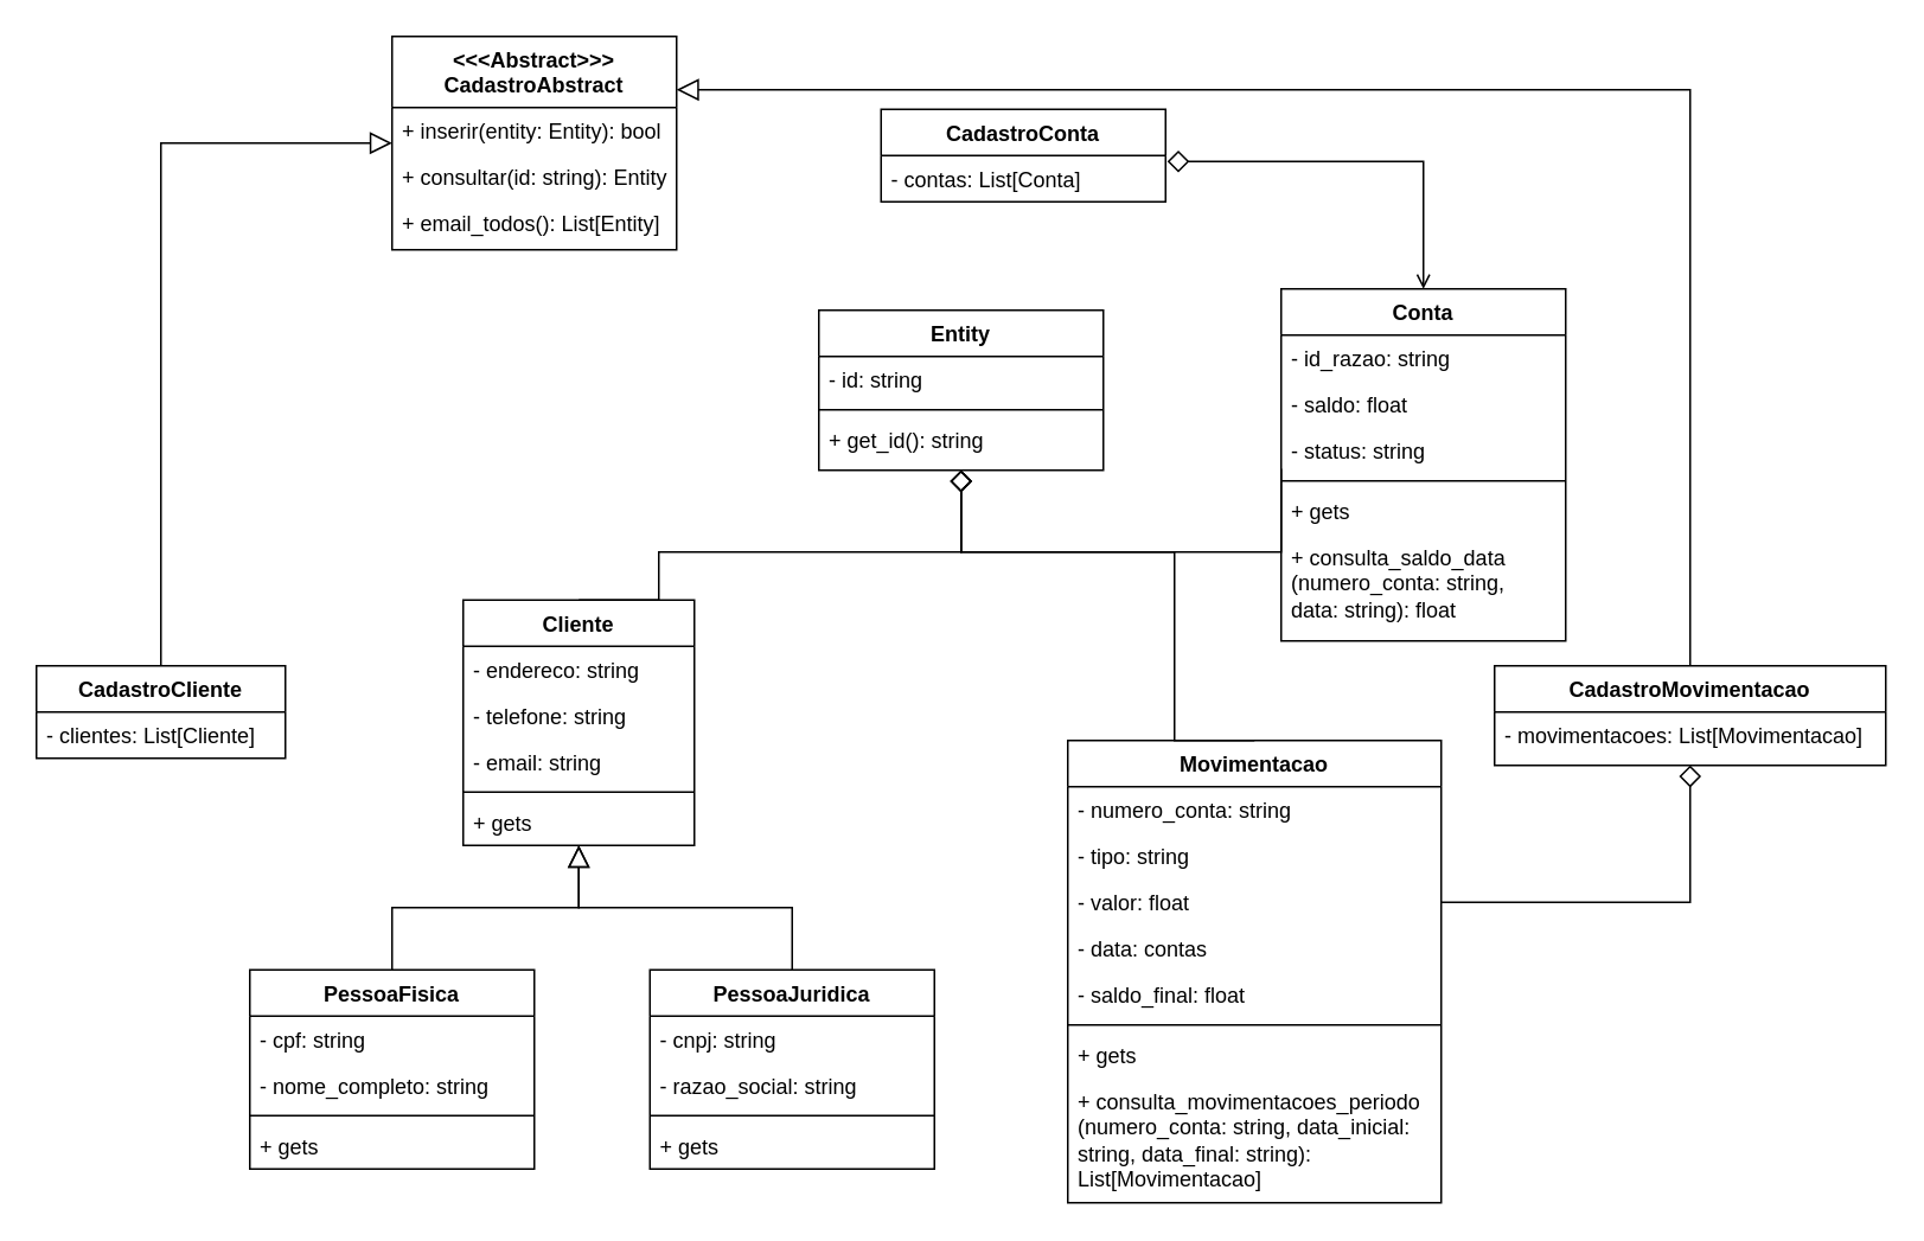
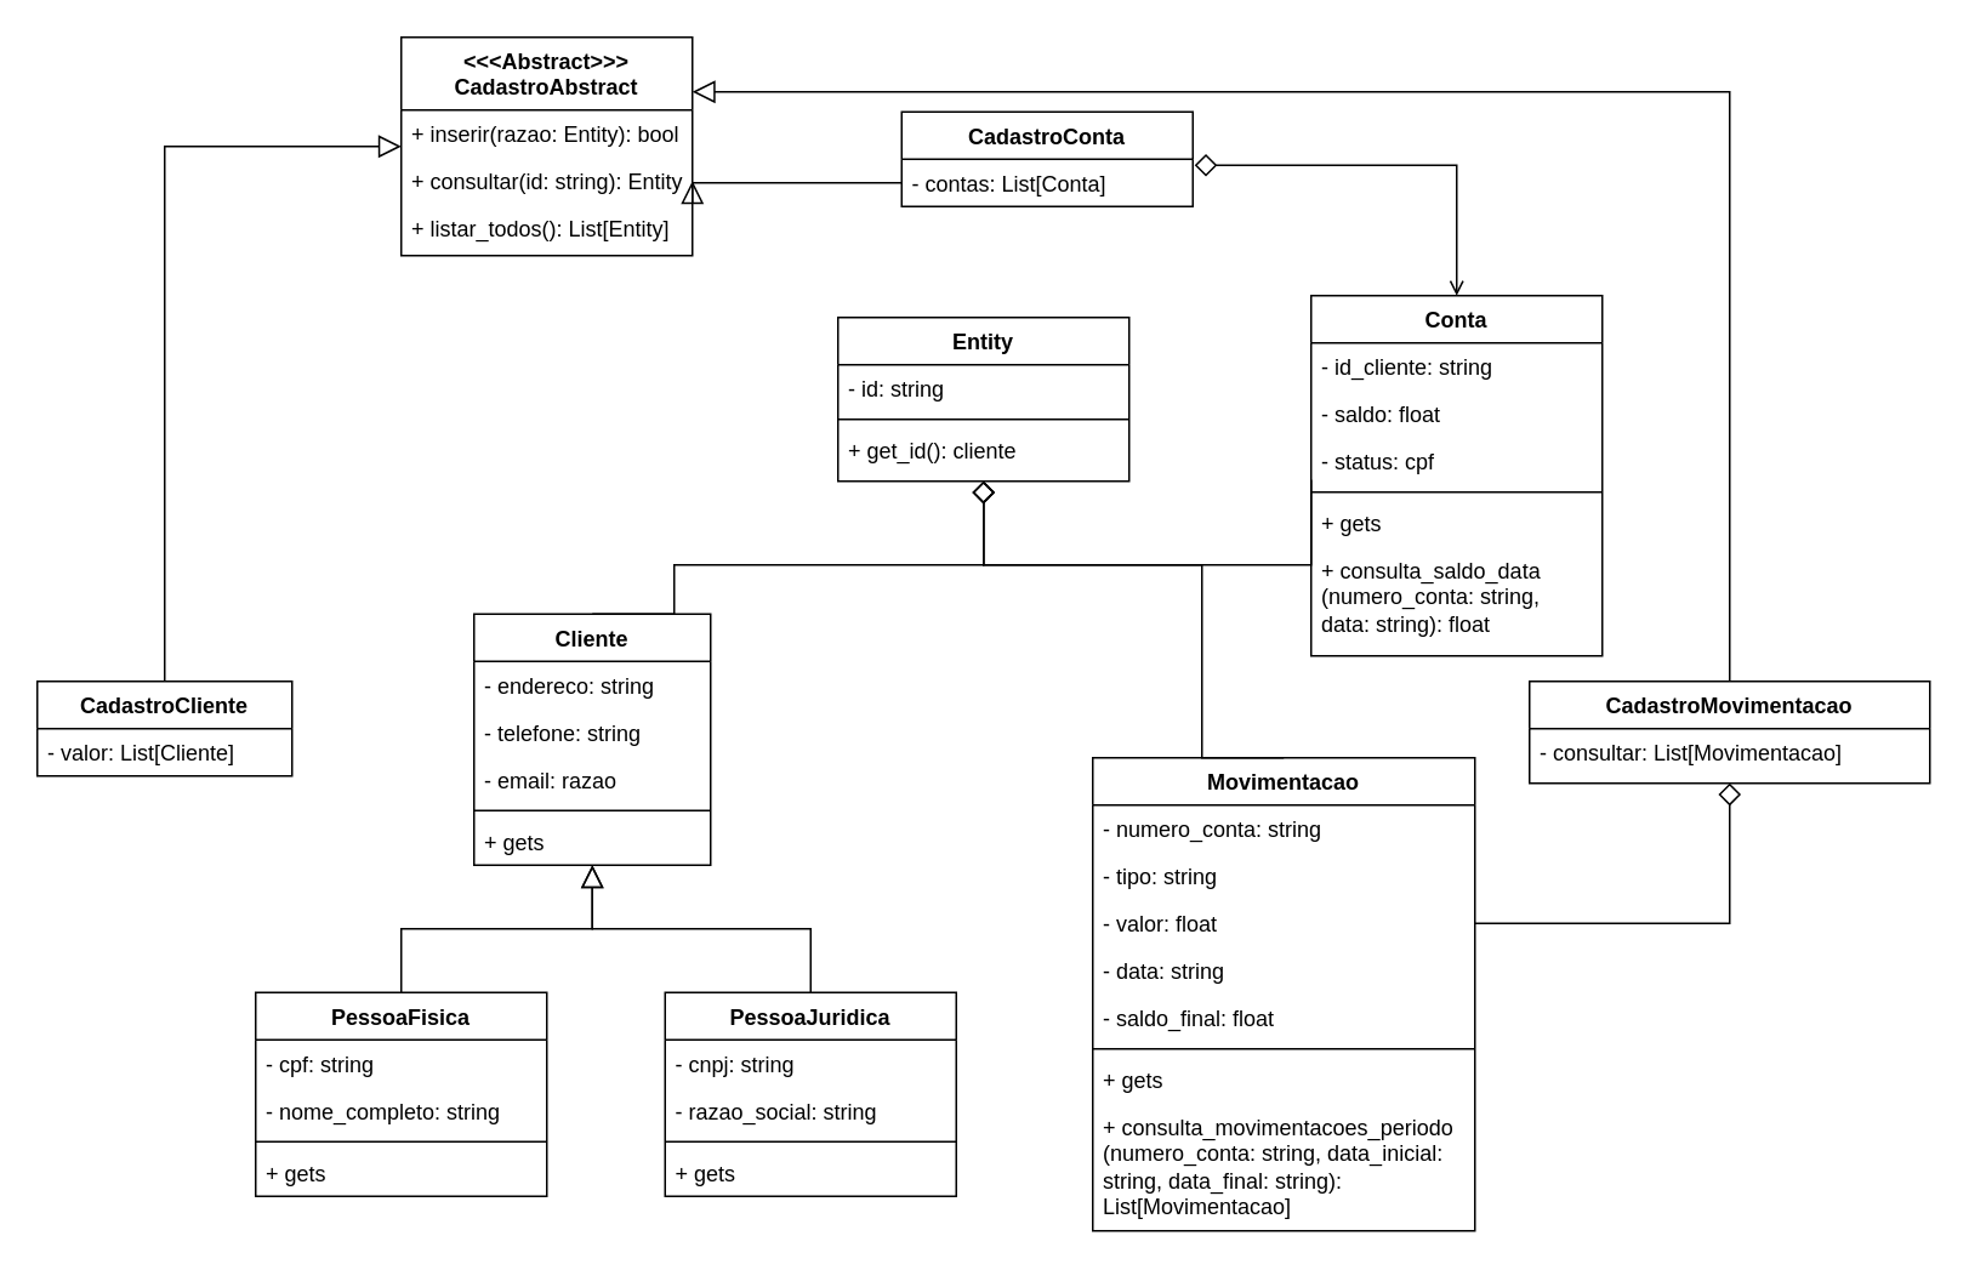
- <mxCell id="3" value="+ inserir(entity: Entity): bool" style="text;align=left;verticalAlign=top;spacingLeft=4;spacingRight=4;overflow=hidden;rotatable=0;points=[[0,0.5],[1,0.5]];portConstraint=eastwest;" vertex="1" parent="2"><mxGeometry y="40" width="160" height="26" as="geometry" /></mxCell>
+ <mxCell id="3" value="+ inserir(razao: Entity): bool" style="text;align=left;verticalAlign=top;spacingLeft=4;spacingRight=4;overflow=hidden;rotatable=0;points=[[0,0.5],[1,0.5]];portConstraint=eastwest;" vertex="1" parent="2"><mxGeometry y="40" width="160" height="26" as="geometry" /></mxCell>
+ <mxCell id="56" value="" style="endArrow=block;endSize=10;endFill=0;shadow=0;strokeWidth=1;rounded=0;edgeStyle=elbowEdgeStyle;elbow=vertical;exitX=0;exitY=0.75;exitDx=0;exitDy=0;entryX=1;entryY=0.5;entryDx=0;entryDy=0;" edge="1" parent="1" source="50" target="4"><mxGeometry width="160" relative="1" as="geometry"><mxPoint x="120" y="385" as="sourcePoint" /><mxPoint x="410" y="100" as="targetPoint" /><Array as="points" /></mxGeometry></mxCell>
- <mxCell id="5" value="+ email_todos(): List[Entity]" style="text;align=left;verticalAlign=top;spacingLeft=4;spacingRight=4;overflow=hidden;rotatable=0;points=[[0,0.5],[1,0.5]];portConstraint=eastwest;rounded=0;shadow=0;html=0;" vertex="1" parent="2"><mxGeometry y="92" width="160" height="26" as="geometry" /></mxCell>
+ <mxCell id="5" value="+ listar_todos(): List[Entity]" style="text;align=left;verticalAlign=top;spacingLeft=4;spacingRight=4;overflow=hidden;rotatable=0;points=[[0,0.5],[1,0.5]];portConstraint=eastwest;rounded=0;shadow=0;html=0;" vertex="1" parent="2"><mxGeometry y="92" width="160" height="26" as="geometry" /></mxCell>
- <mxCell id="33" value="- id_razao: string" style="text;align=left;verticalAlign=top;spacingLeft=4;spacingRight=4;overflow=hidden;rotatable=0;points=[[0,0.5],[1,0.5]];portConstraint=eastwest;rounded=0;shadow=0;html=0;" vertex="1" parent="32"><mxGeometry y="26" width="160" height="26" as="geometry" /></mxCell>
+ <mxCell id="33" value="- id_cliente: string" style="text;align=left;verticalAlign=top;spacingLeft=4;spacingRight=4;overflow=hidden;rotatable=0;points=[[0,0.5],[1,0.5]];portConstraint=eastwest;rounded=0;shadow=0;html=0;" vertex="1" parent="32"><mxGeometry y="26" width="160" height="26" as="geometry" /></mxCell>
- <mxCell id="19" value="+ get_id(): string" style="text;align=left;verticalAlign=top;spacingLeft=4;spacingRight=4;overflow=hidden;rotatable=0;points=[[0,0.5],[1,0.5]];portConstraint=eastwest;" vertex="1" parent="16"><mxGeometry y="60" width="160" height="26" as="geometry" /></mxCell>
+ <mxCell id="19" value="+ get_id(): cliente" style="text;align=left;verticalAlign=top;spacingLeft=4;spacingRight=4;overflow=hidden;rotatable=0;points=[[0,0.5],[1,0.5]];portConstraint=eastwest;" vertex="1" parent="16"><mxGeometry y="60" width="160" height="26" as="geometry" /></mxCell>
- <mxCell id="35" value="- status: string" style="text;align=left;verticalAlign=top;spacingLeft=4;spacingRight=4;overflow=hidden;rotatable=0;points=[[0,0.5],[1,0.5]];portConstraint=eastwest;rounded=0;shadow=0;html=0;" vertex="1" parent="32"><mxGeometry y="78" width="160" height="26" as="geometry" /></mxCell>
+ <mxCell id="35" value="- status: cpf" style="text;align=left;verticalAlign=top;spacingLeft=4;spacingRight=4;overflow=hidden;rotatable=0;points=[[0,0.5],[1,0.5]];portConstraint=eastwest;rounded=0;shadow=0;html=0;" vertex="1" parent="32"><mxGeometry y="78" width="160" height="26" as="geometry" /></mxCell>
- <mxCell id="7" value="- clientes: List[Cliente]" style="text;align=left;verticalAlign=top;spacingLeft=4;spacingRight=4;overflow=hidden;rotatable=0;points=[[0,0.5],[1,0.5]];portConstraint=eastwest;" vertex="1" parent="6"><mxGeometry y="26" width="140" height="26" as="geometry" /></mxCell>
+ <mxCell id="7" value="- valor: List[Cliente]" style="text;align=left;verticalAlign=top;spacingLeft=4;spacingRight=4;overflow=hidden;rotatable=0;points=[[0,0.5],[1,0.5]];portConstraint=eastwest;" vertex="1" parent="6"><mxGeometry y="26" width="140" height="26" as="geometry" /></mxCell>
- <mxCell id="54" value="- movimentacoes: List[Movimentacao]" style="text;align=left;verticalAlign=top;spacingLeft=4;spacingRight=4;overflow=hidden;rotatable=0;points=[[0,0.5],[1,0.5]];portConstraint=eastwest;" vertex="1" parent="53"><mxGeometry y="26" width="220" height="26" as="geometry" /></mxCell>
+ <mxCell id="54" value="- consultar: List[Movimentacao]" style="text;align=left;verticalAlign=top;spacingLeft=4;spacingRight=4;overflow=hidden;rotatable=0;points=[[0,0.5],[1,0.5]];portConstraint=eastwest;" vertex="1" parent="53"><mxGeometry y="26" width="220" height="26" as="geometry" /></mxCell>
- <mxCell id="13" value="- email: string" style="text;align=left;verticalAlign=top;spacingLeft=4;spacingRight=4;overflow=hidden;rotatable=0;points=[[0,0.5],[1,0.5]];portConstraint=eastwest;rounded=0;shadow=0;html=0;" vertex="1" parent="10"><mxGeometry y="78" width="130" height="26" as="geometry" /></mxCell>
+ <mxCell id="13" value="- email: razao" style="text;align=left;verticalAlign=top;spacingLeft=4;spacingRight=4;overflow=hidden;rotatable=0;points=[[0,0.5],[1,0.5]];portConstraint=eastwest;rounded=0;shadow=0;html=0;" vertex="1" parent="10"><mxGeometry y="78" width="130" height="26" as="geometry" /></mxCell>
- <mxCell id="44" value="- data: contas" style="text;align=left;verticalAlign=top;spacingLeft=4;spacingRight=4;overflow=hidden;rotatable=0;points=[[0,0.5],[1,0.5]];portConstraint=eastwest;rounded=0;shadow=0;html=0;" vertex="1" parent="40"><mxGeometry y="104" width="210" height="26" as="geometry" /></mxCell>
+ <mxCell id="44" value="- data: string" style="text;align=left;verticalAlign=top;spacingLeft=4;spacingRight=4;overflow=hidden;rotatable=0;points=[[0,0.5],[1,0.5]];portConstraint=eastwest;rounded=0;shadow=0;html=0;" vertex="1" parent="40"><mxGeometry y="104" width="210" height="26" as="geometry" /></mxCell>
